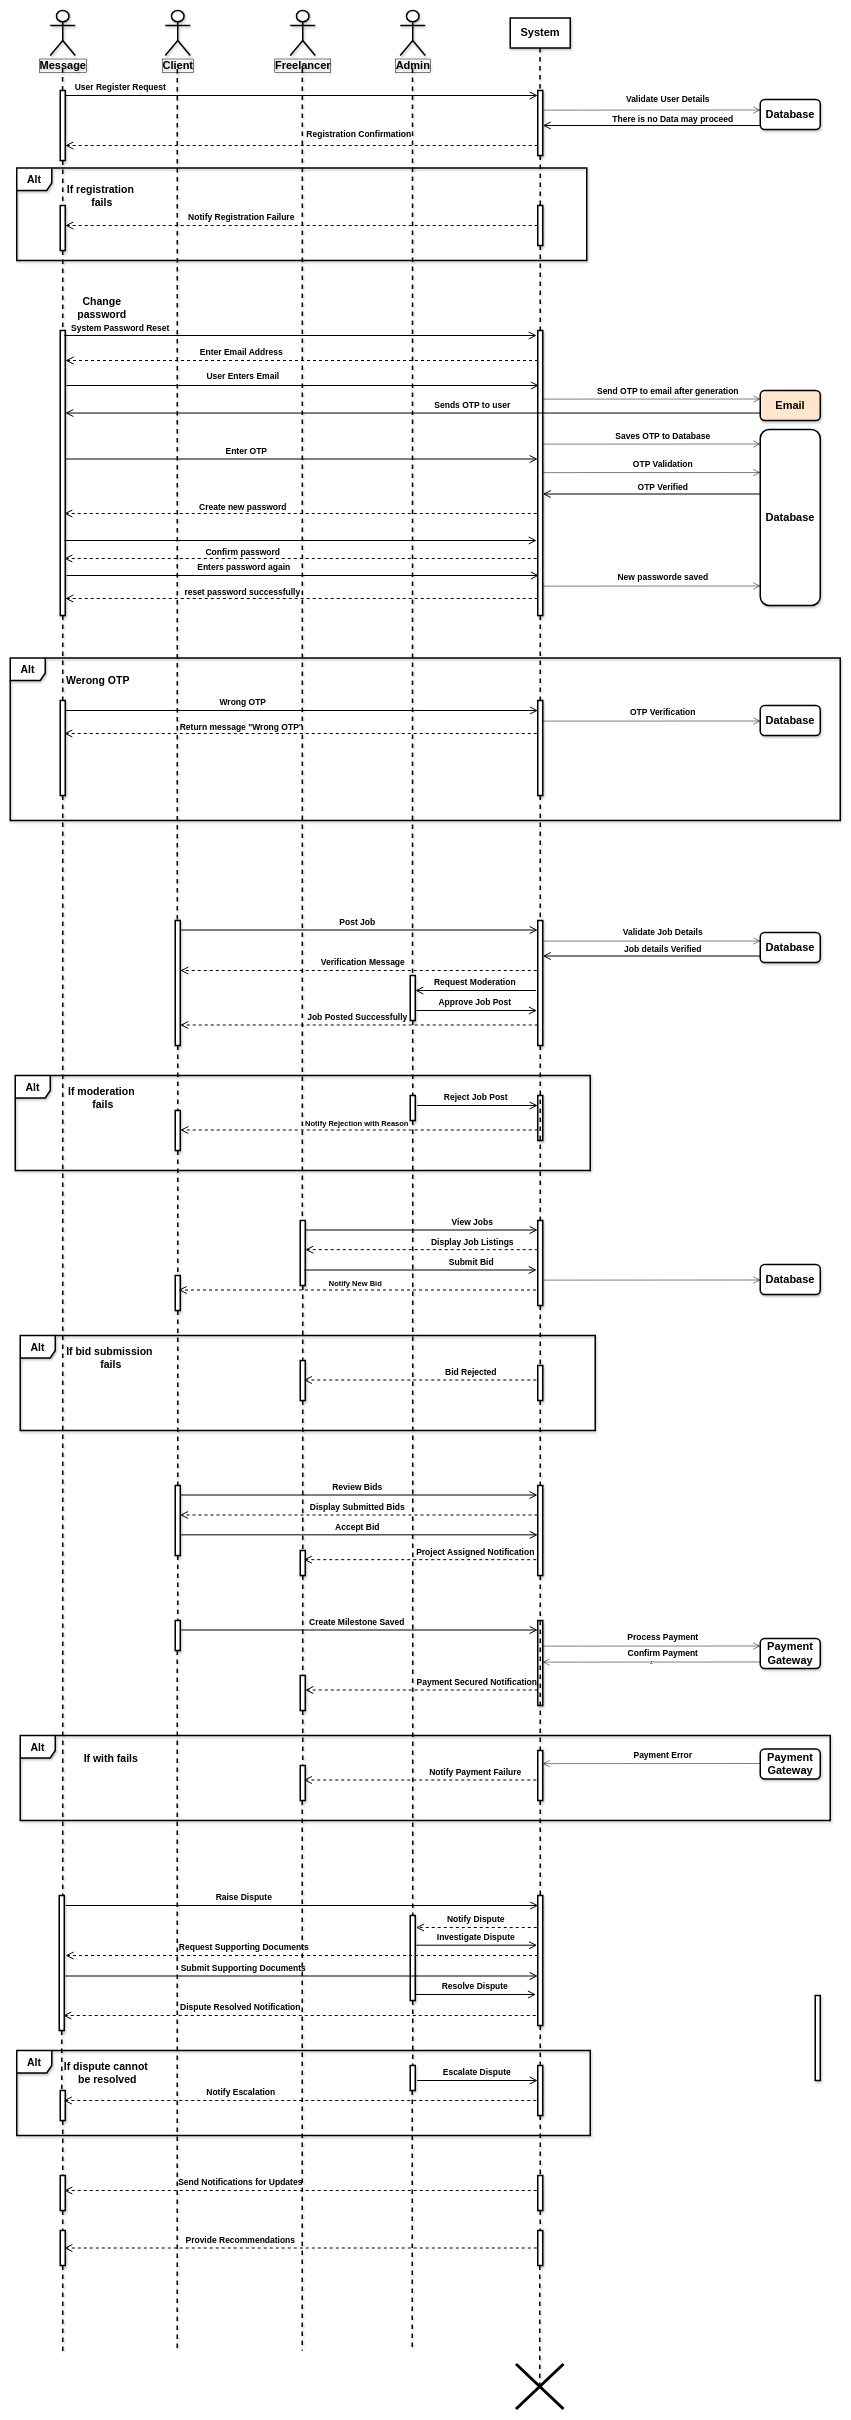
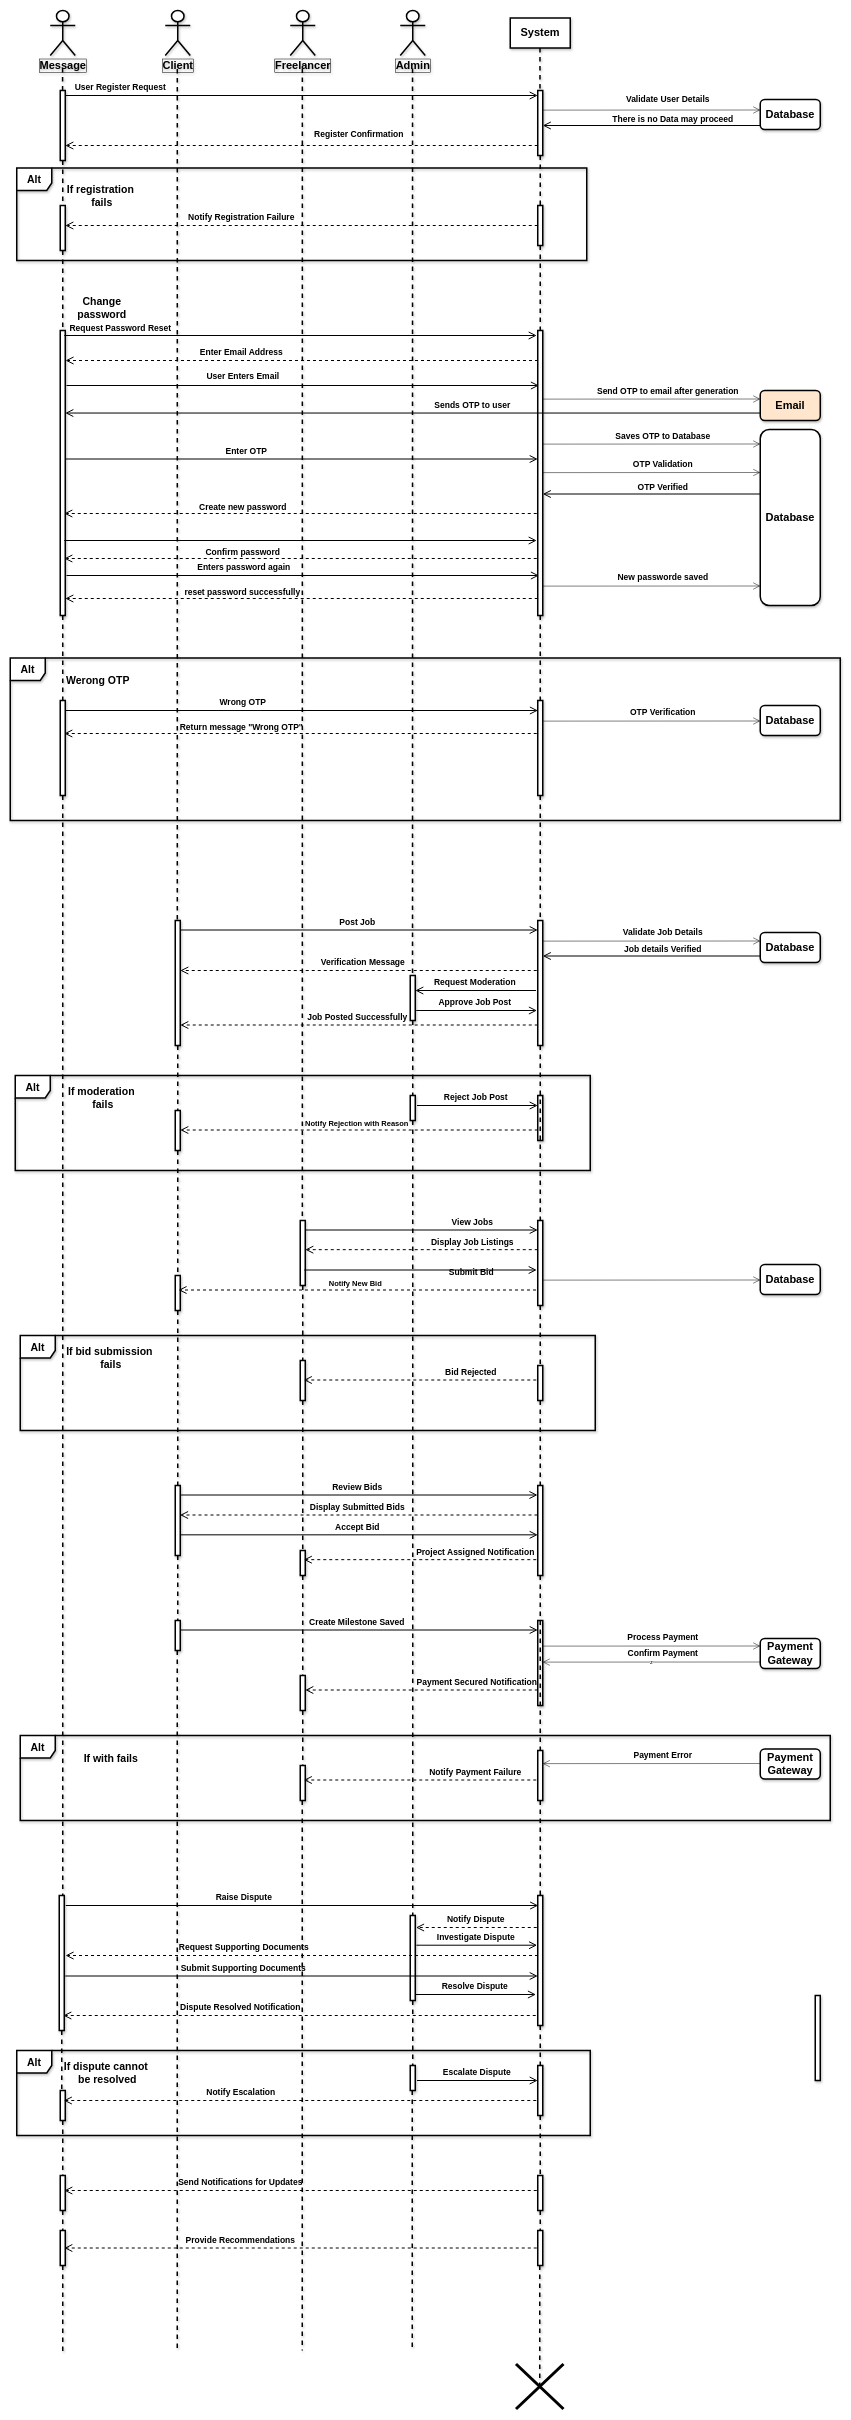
- <mxCell id="24" value="Registration Confirmation" style="text;html=1;align=center;verticalAlign=middle;resizable=0;points=[];autosize=1;strokeColor=none;fillColor=none;fontSize=17;fontStyle=1" vertex="1" parent="1"><mxGeometry x="607" y="253" width="220" height="30" as="geometry" /></mxCell>
+ <mxCell id="24" value="Register Confirmation" style="text;html=1;align=center;verticalAlign=middle;resizable=0;points=[];autosize=1;strokeColor=none;fillColor=none;fontSize=17;fontStyle=1" vertex="1" parent="1"><mxGeometry x="607" y="253" width="220" height="30" as="geometry" /></mxCell>
- <mxCell id="38" value="System Password Reset" style="text;html=1;align=center;verticalAlign=middle;resizable=0;points=[];autosize=1;strokeColor=none;fillColor=none;fontSize=17;fontStyle=1" vertex="1" parent="1"><mxGeometry x="130" y="641" width="220" height="30" as="geometry" /></mxCell>
+ <mxCell id="38" value="Request Password Reset" style="text;html=1;align=center;verticalAlign=middle;resizable=0;points=[];autosize=1;strokeColor=none;fillColor=none;fontSize=17;fontStyle=1" vertex="1" parent="1"><mxGeometry x="130" y="641" width="220" height="30" as="geometry" /></mxCell>
- <mxCell id="123" value="Submit Bid" style="text;html=1;align=center;verticalAlign=middle;resizable=0;points=[];autosize=1;strokeColor=none;fillColor=none;fontSize=17;fontStyle=1" vertex="1" parent="1"><mxGeometry x="887" y="2510" width="110" height="30" as="geometry" /></mxCell>
+ <mxCell id="123" value="Submit Bid" style="text;html=1;align=center;verticalAlign=middle;resizable=0;points=[];autosize=1;strokeColor=none;fillColor=none;fontSize=17;fontStyle=1" vertex="1" parent="1"><mxGeometry x="887" y="2530" width="110" height="30" as="geometry" /></mxCell>
